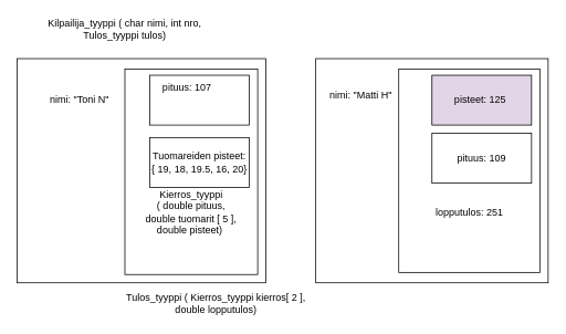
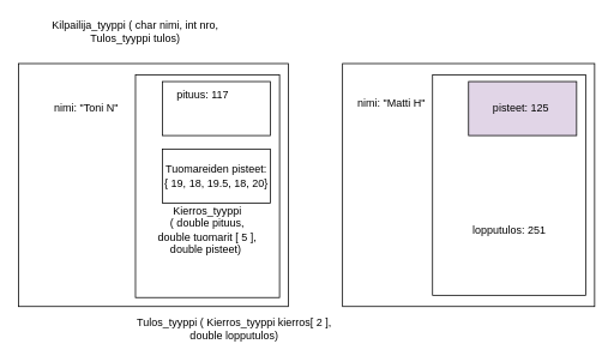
- <mxCell id="12" value="pituus: 107" style="text;html=1;strokeColor=none;fillColor=none;align=center;verticalAlign=middle;whiteSpace=wrap;rounded=0;" vertex="1" parent="1"><mxGeometry x="180" y="90" width="90" height="30" as="geometry" /></mxCell>
+ <mxCell id="12" value="pituus: 117" style="text;html=1;strokeColor=none;fillColor=none;align=center;verticalAlign=middle;whiteSpace=wrap;rounded=0;" vertex="1" parent="1"><mxGeometry x="180" y="90" width="90" height="30" as="geometry" /></mxCell>
- <mxCell id="11" value="pituus: 109" style="rounded=0;whiteSpace=wrap;html=1;" vertex="1" parent="1"><mxGeometry x="520" y="160" width="120" height="60" as="geometry" /></mxCell>
- <mxCell id="13" value="Tuomareiden pisteet: { 19, 18, 19.5, 16, 20}" style="text;html=1;strokeColor=none;fillColor=none;align=center;verticalAlign=middle;whiteSpace=wrap;rounded=0;" vertex="1" parent="1"><mxGeometry x="180" y="180" width="120" height="30" as="geometry" /></mxCell>
+ <mxCell id="13" value="Tuomareiden pisteet: { 19, 18, 19.5, 18, 20}" style="text;html=1;strokeColor=none;fillColor=none;align=center;verticalAlign=middle;whiteSpace=wrap;rounded=0;" vertex="1" parent="1"><mxGeometry x="180" y="180" width="120" height="30" as="geometry" /></mxCell>
